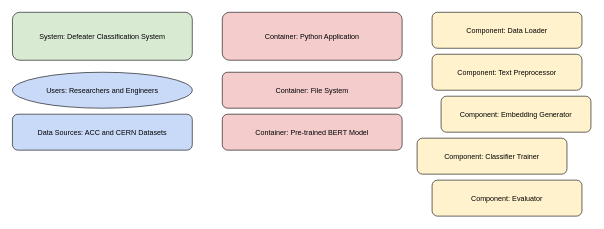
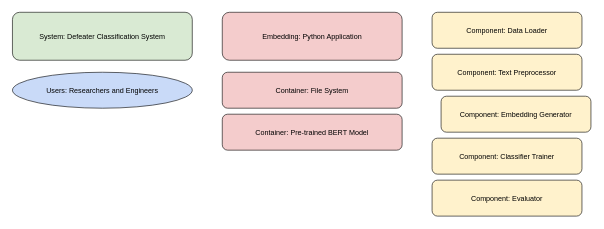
- <mxCell id="5" value="Container: Python Application" style="rounded=1;fillColor=#F4CCCC;" vertex="1" parent="1"><mxGeometry x="370" y="20" width="300" height="80" as="geometry" /></mxCell>
+ <mxCell id="5" value="Embedding: Python Application" style="rounded=1;fillColor=#F4CCCC;" vertex="1" parent="1"><mxGeometry x="370" y="20" width="300" height="80" as="geometry" /></mxCell>
- <mxCell id="4" value="Data Sources: ACC and CERN Datasets" style="rounded=1;fillColor=#C9DAF8;" vertex="1" parent="1"><mxGeometry x="20" y="190" width="300" height="60" as="geometry" /></mxCell>
- <mxCell id="11" value="Component: Classifier Trainer" style="rounded=1;fillColor=#FFF2CC;" vertex="1" parent="1"><mxGeometry x="695" y="230" width="250" height="60" as="geometry" /></mxCell>
+ <mxCell id="11" value="Component: Classifier Trainer" style="rounded=1;fillColor=#FFF2CC;" vertex="1" parent="1"><mxGeometry x="720" y="230" width="250" height="60" as="geometry" /></mxCell>
